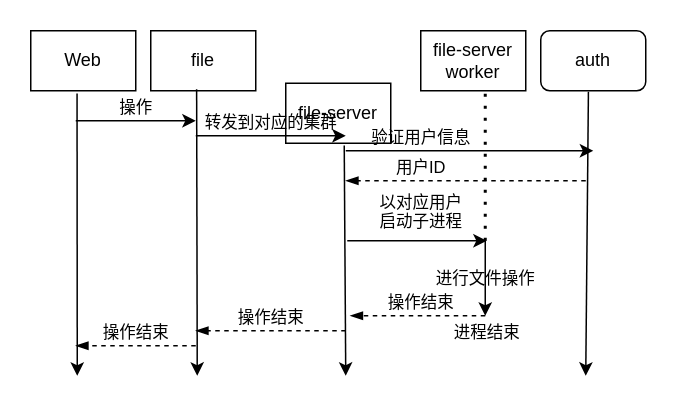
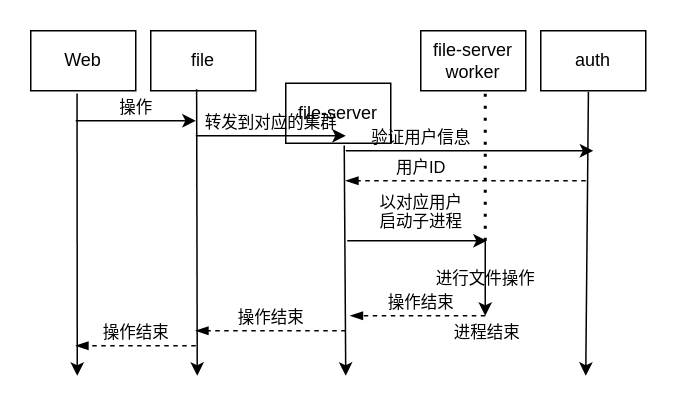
- <mxCell id="18" value="auth" style="whiteSpace=wrap;spacing=0;labelBackgroundColor=none;fillColor=none;rounded=1;" parent="1" vertex="1"><mxGeometry x="360" y="20" width="70" height="40" as="geometry" /></mxCell>
+ <mxCell id="18" value="auth" style="rounded=0;whiteSpace=wrap;spacing=0;labelBackgroundColor=none;fillColor=none;" parent="1" vertex="1"><mxGeometry x="360" y="20" width="70" height="40" as="geometry" /></mxCell>
